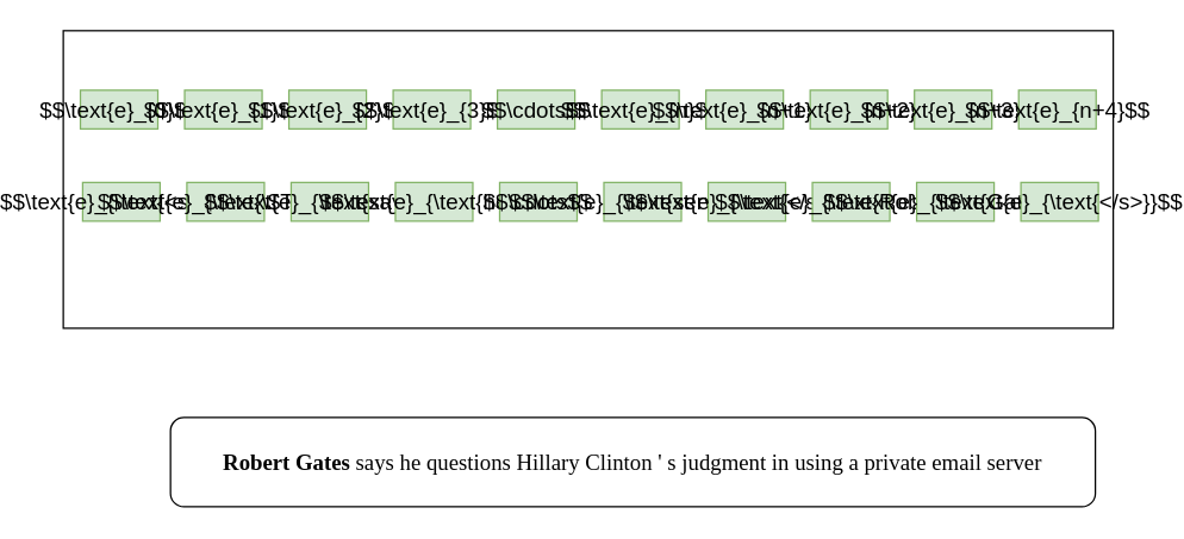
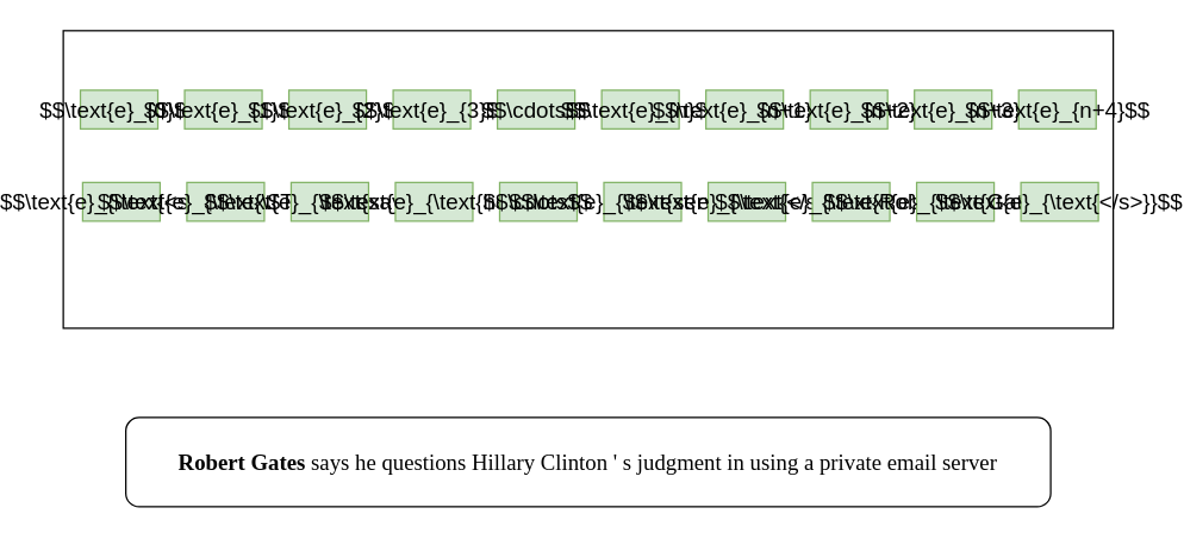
- <mxCell id="2" value="&lt;span style=&quot;font-size: 15px;&quot;&gt;&lt;font face=&quot;Times New Roman&quot;&gt;&lt;b&gt;Robert Gates&lt;/b&gt;&amp;nbsp;says he questions Hillary Clinton ' s judgment in using a private email server&lt;/font&gt;&lt;/span&gt;" style="rounded=1;whiteSpace=wrap;html=1;" vertex="1" parent="1"><mxGeometry x="92" y="280" width="621" height="60" as="geometry" /></mxCell>
+ <mxCell id="2" value="&lt;span style=&quot;font-size: 15px;&quot;&gt;&lt;font face=&quot;Times New Roman&quot;&gt;&lt;b&gt;Robert Gates&lt;/b&gt;&amp;nbsp;says he questions Hillary Clinton ' s judgment in using a private email server&lt;/font&gt;&lt;/span&gt;" style="rounded=1;whiteSpace=wrap;html=1;" vertex="1" parent="1"><mxGeometry x="62" y="280" width="621" height="60" as="geometry" /></mxCell>
